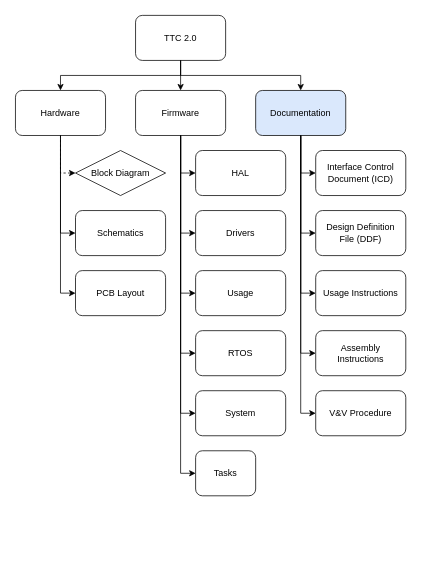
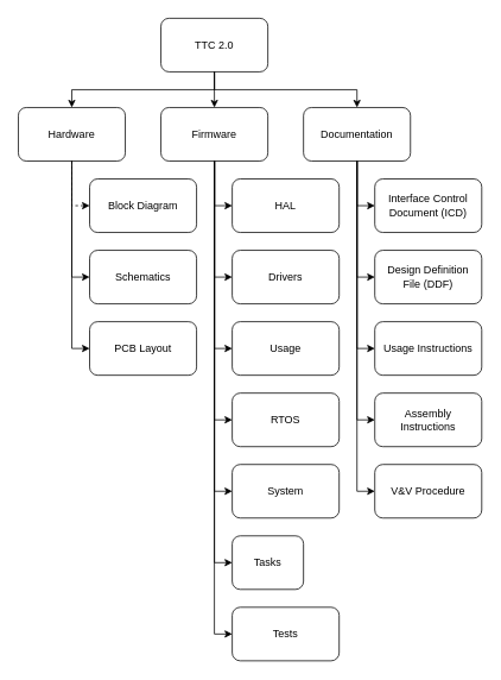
- <mxCell id="5" value="Documentation" style="rounded=1;whiteSpace=wrap;html=1;fillColor=#dae8fc;" parent="1" vertex="1"><mxGeometry x="340" y="120" width="120" height="60" as="geometry" /></mxCell>
+ <mxCell id="5" value="Documentation" style="rounded=1;whiteSpace=wrap;html=1;" parent="1" vertex="1"><mxGeometry x="340" y="120" width="120" height="60" as="geometry" /></mxCell>
- <mxCell id="11" value="Block Diagram" style="rhombus;whiteSpace=wrap;html=1;" parent="1" vertex="1"><mxGeometry x="100" y="200" width="120" height="60" as="geometry" /></mxCell>
+ <mxCell id="11" value="Block Diagram" style="rounded=1;whiteSpace=wrap;html=1;" parent="1" vertex="1"><mxGeometry x="100" y="200" width="120" height="60" as="geometry" /></mxCell>
+ <mxCell id="30" value="" style="endArrow=classic;html=1;rounded=0;entryX=0;entryY=0.5;entryDx=0;entryDy=0;exitX=0.5;exitY=1;exitDx=0;exitDy=0;" parent="1" source="4" target="23" edge="1"><mxGeometry width="50" height="50" relative="1" as="geometry"><mxPoint x="120" y="500" as="sourcePoint" /><mxPoint x="90" y="690" as="targetPoint" /><Array as="points"><mxPoint x="240" y="710" /></Array></mxGeometry></mxCell>
+ <mxCell id="23" value="Tests" style="rounded=1;whiteSpace=wrap;html=1;" parent="1" vertex="1"><mxGeometry x="260" y="680" width="120" height="60" as="geometry" /></mxCell>
